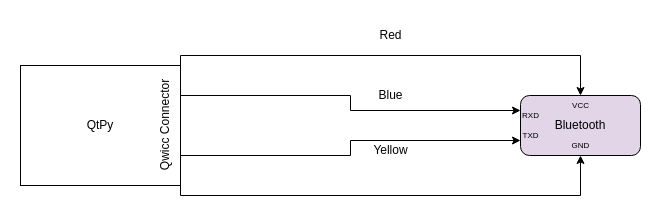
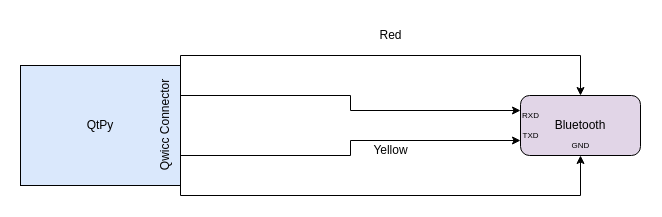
- <mxCell id="14" value="&lt;font style=&quot;font-size: 12px;&quot;&gt;Blue&lt;/font&gt;" style="text;html=1;align=center;verticalAlign=middle;resizable=0;points=[];autosize=1;strokeColor=none;fillColor=none;fontSize=6;" parent="1" vertex="1"><mxGeometry x="365" y="80" width="50" height="30" as="geometry" /></mxCell>
- <mxCell id="10" value="&lt;font style=&quot;font-size: 8px;&quot;&gt;VCC&lt;/font&gt;" style="text;html=1;align=center;verticalAlign=middle;resizable=0;points=[];autosize=1;strokeColor=none;fillColor=none;fontSize=6;" parent="1" vertex="1"><mxGeometry x="560" y="95" width="40" height="20" as="geometry" /></mxCell>
- <mxCell id="6" value="QtPy" style="rounded=0;whiteSpace=wrap;html=1;" parent="1" vertex="1"><mxGeometry x="20" y="65" width="160" height="120" as="geometry" /></mxCell>
+ <mxCell id="6" value="QtPy" style="rounded=0;whiteSpace=wrap;html=1;fillColor=#dae8fc;" parent="1" vertex="1"><mxGeometry x="20" y="65" width="160" height="120" as="geometry" /></mxCell>
